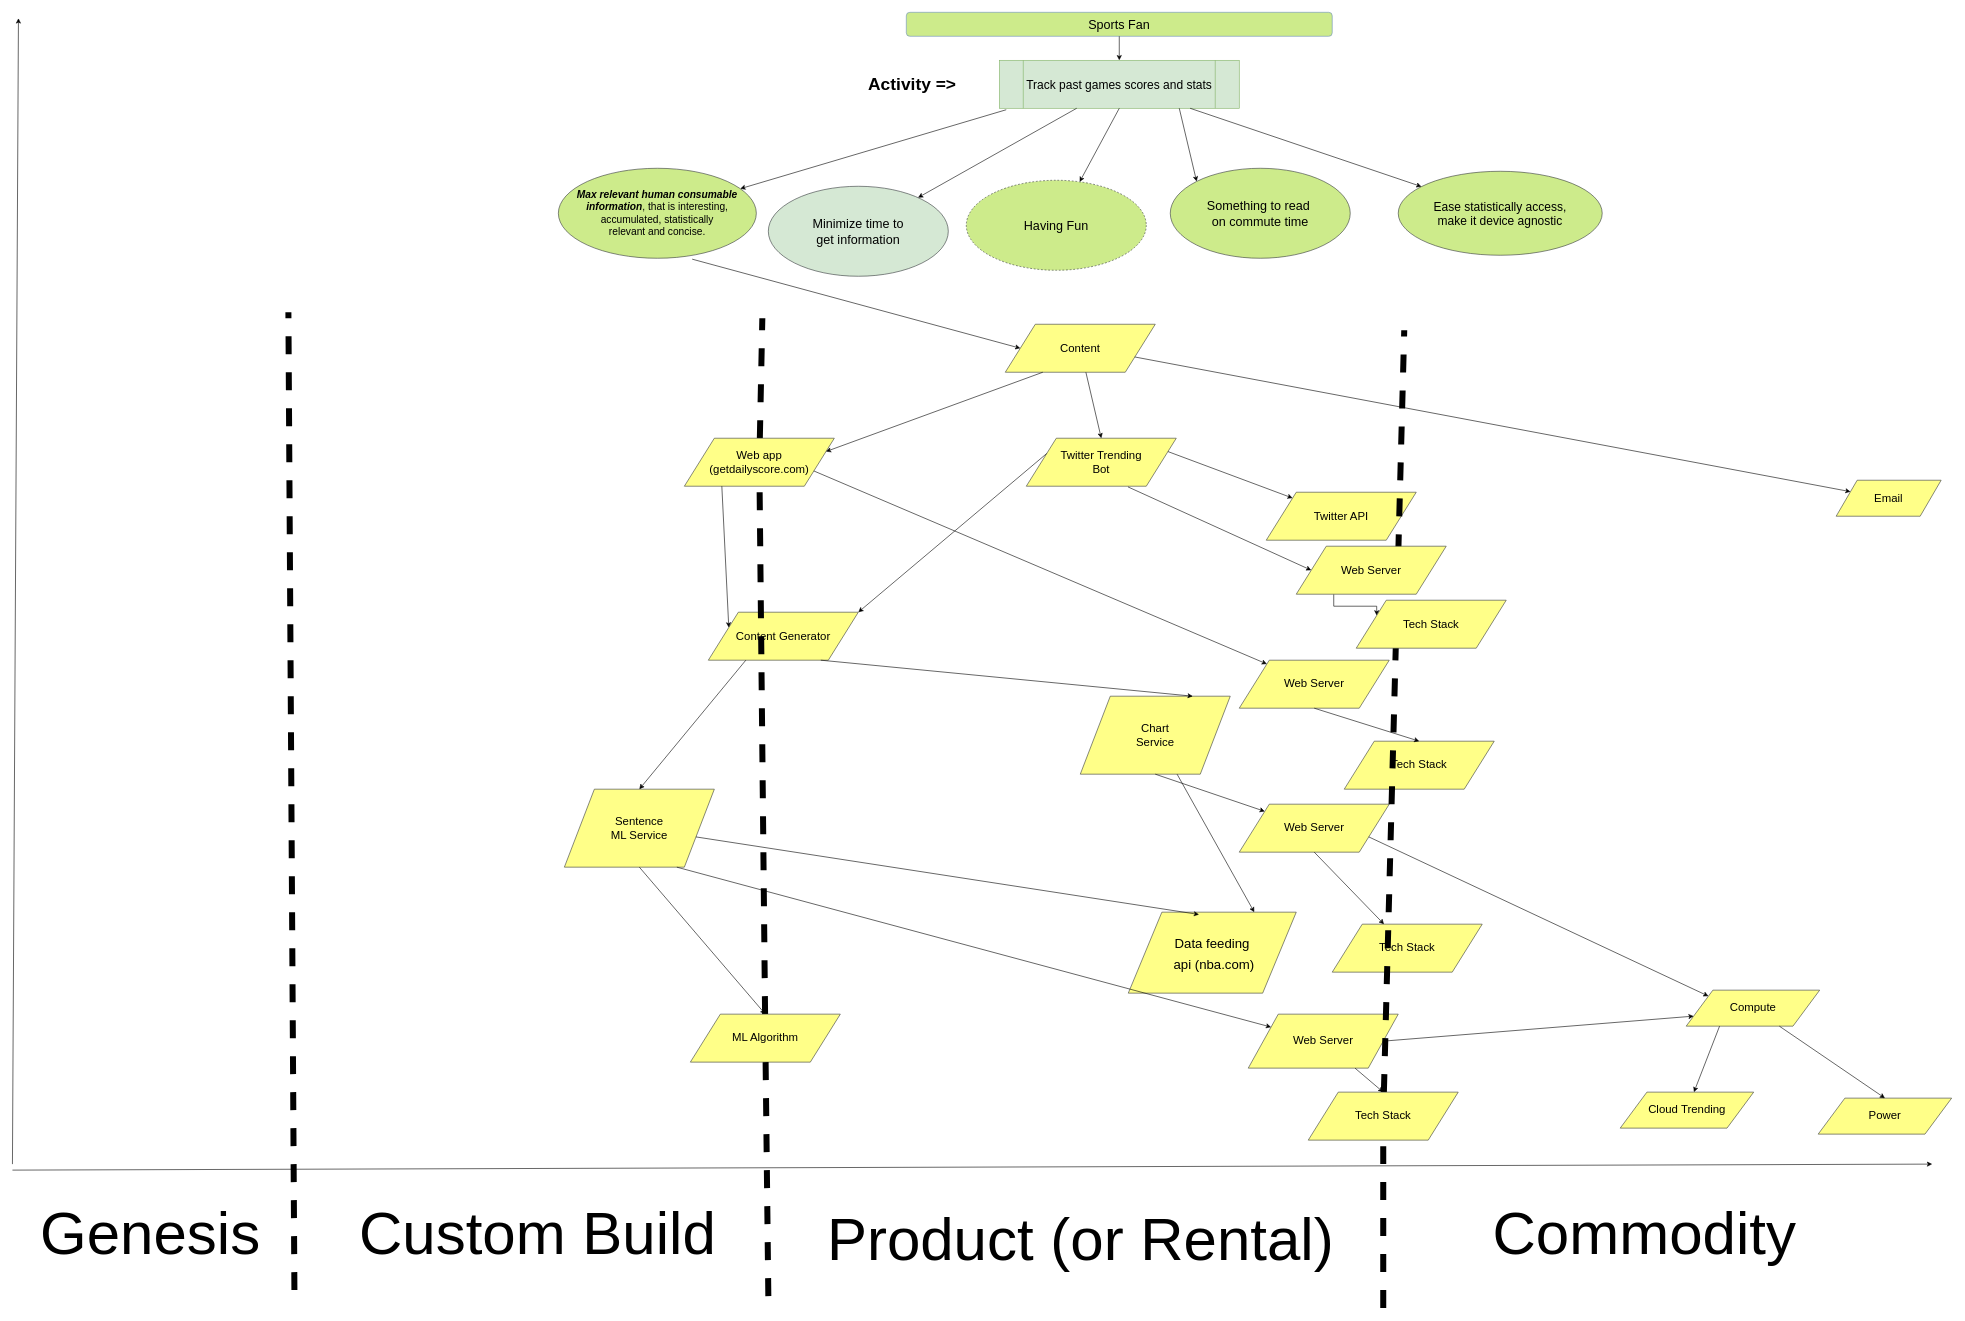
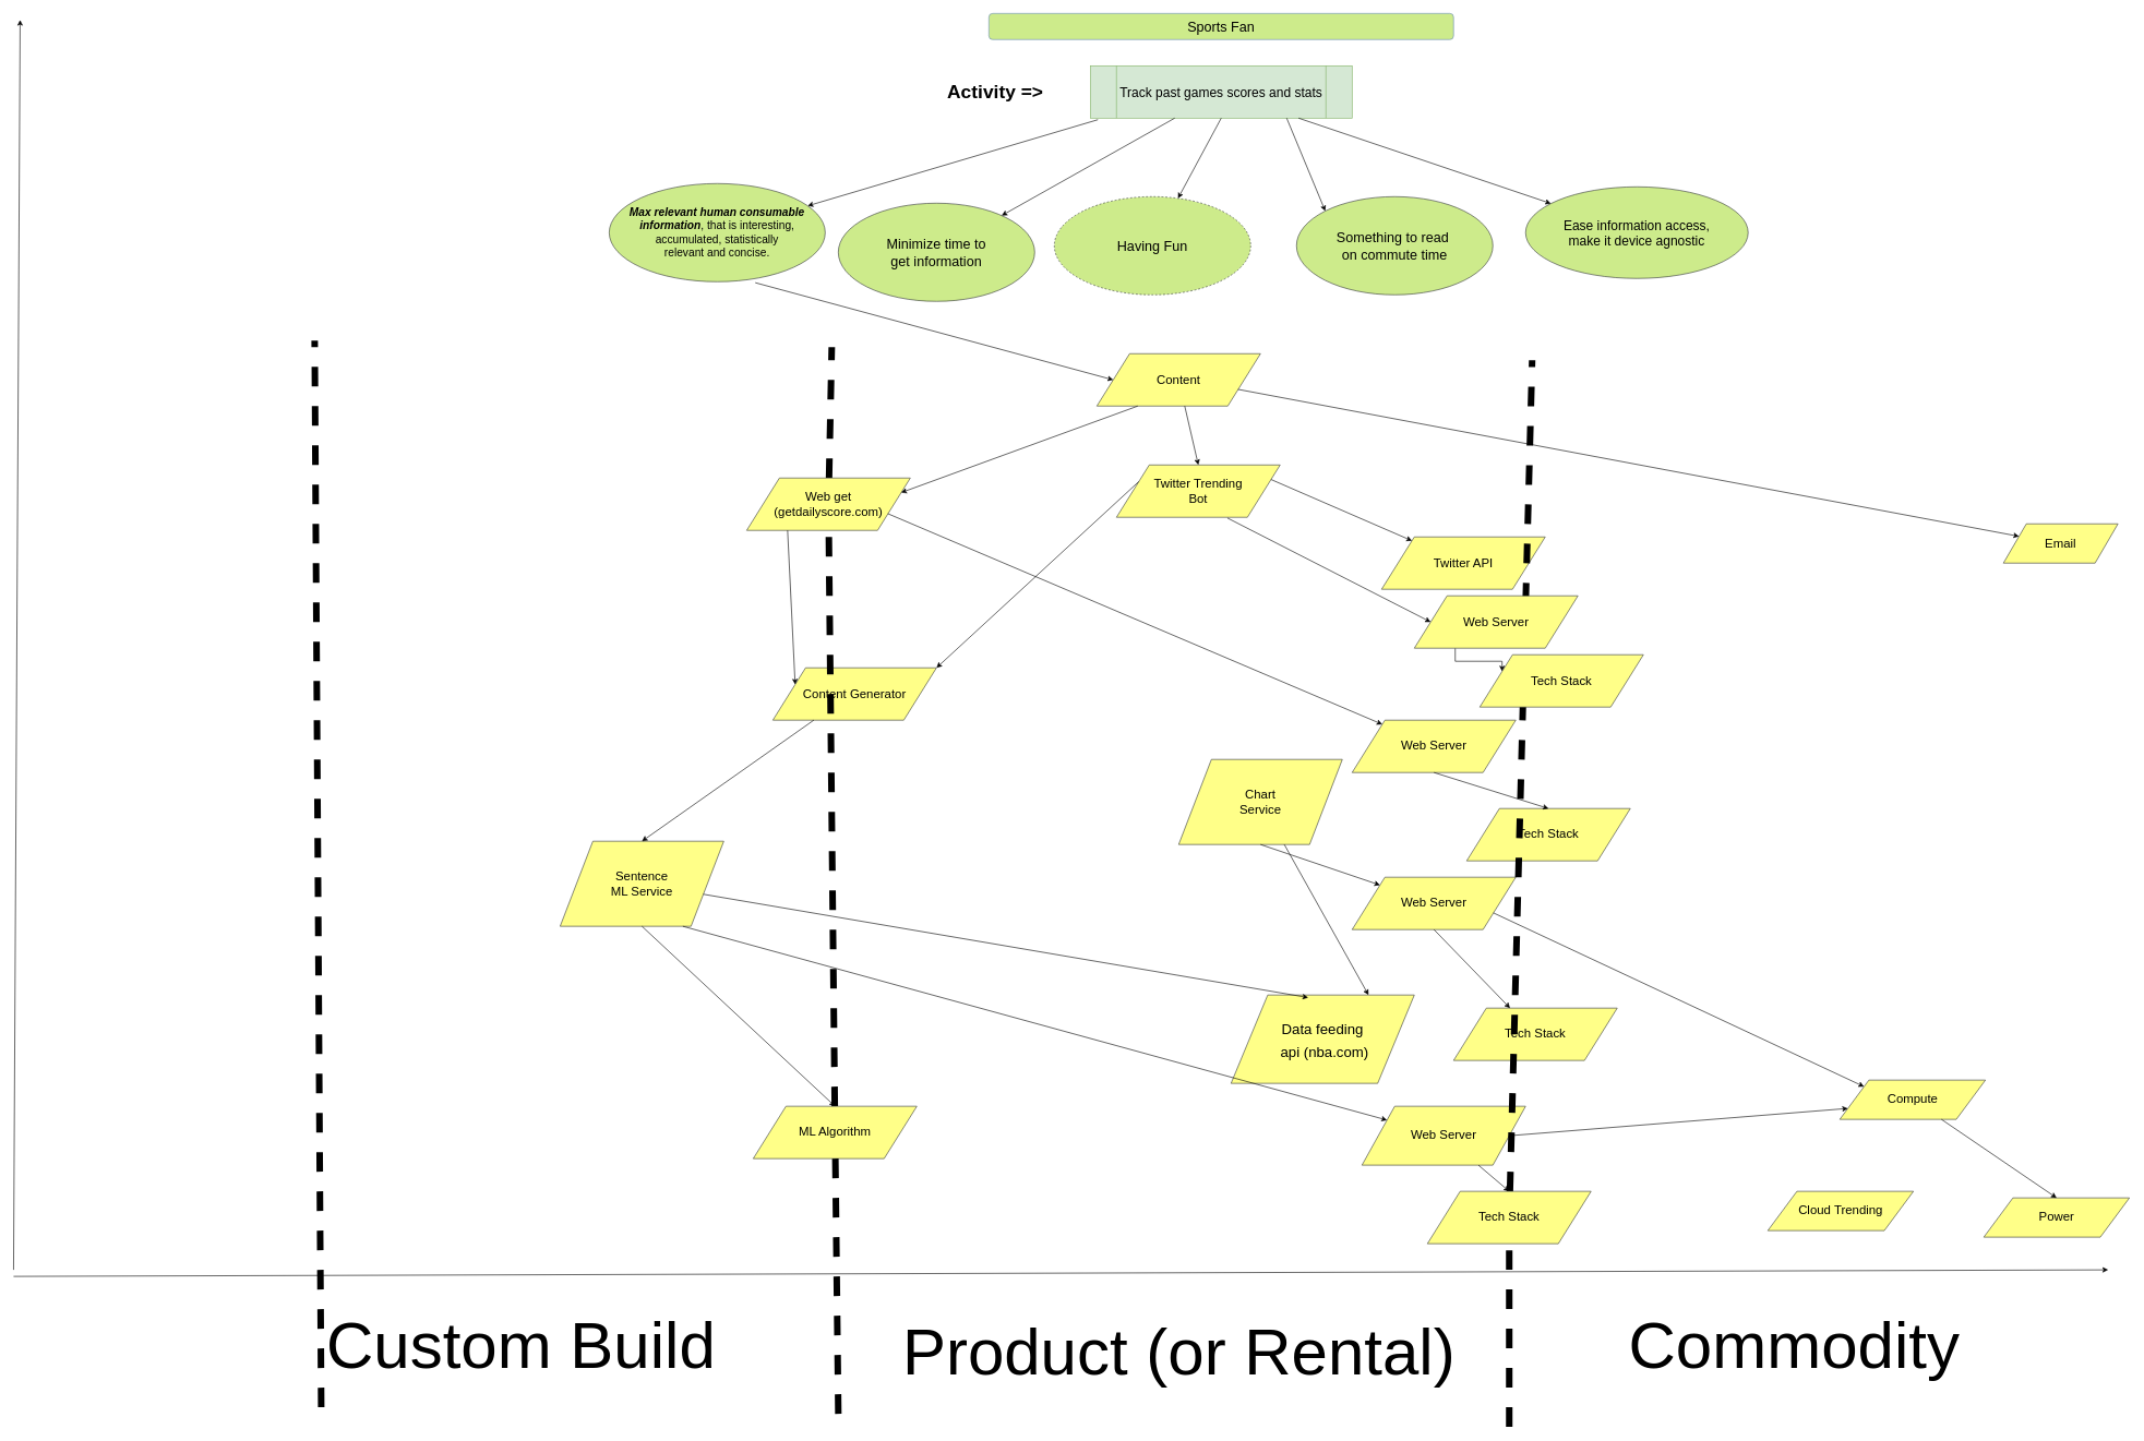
- <mxCell id="11" value="" style="endArrow=classic;html=1;fontSize=19;" parent="1" source="2" target="4" edge="1"><mxGeometry width="50" height="50" relative="1" as="geometry"><mxPoint x="1120" y="420" as="sourcePoint" /><mxPoint x="1170" y="370" as="targetPoint" /></mxGeometry></mxCell>
- <mxCell id="15" value="Something to read&amp;nbsp;&lt;br&gt;on commute time" style="ellipse;whiteSpace=wrap;html=1;fillColor=#cdeb8b;strokeColor=#36393d;fontSize=21;" parent="1" vertex="1"><mxGeometry x="1950" y="280" width="300" height="150" as="geometry" /></mxCell>
+ <mxCell id="15" value="Something to read&amp;nbsp;&lt;br&gt;on commute time" style="ellipse;whiteSpace=wrap;html=1;fillColor=#cdeb8b;strokeColor=#36393d;fontSize=21;" parent="1" vertex="1"><mxGeometry x="1980" y="300" width="300" height="150" as="geometry" /></mxCell>
- <mxCell id="7" value="Ease statistically access, &lt;br&gt;make it device agnostic" style="ellipse;whiteSpace=wrap;html=1;fillColor=#cdeb8b;strokeColor=#36393d;fontSize=20;" parent="1" vertex="1"><mxGeometry x="2330" y="285" width="340" height="140" as="geometry" /></mxCell>
+ <mxCell id="7" value="Ease information access, &lt;br&gt;make it device agnostic" style="ellipse;whiteSpace=wrap;html=1;fillColor=#cdeb8b;strokeColor=#36393d;fontSize=20;" parent="1" vertex="1"><mxGeometry x="2330" y="285" width="340" height="140" as="geometry" /></mxCell>
- <mxCell id="6" value="Minimize time to &lt;br&gt;get information" style="ellipse;whiteSpace=wrap;html=1;fillColor=#d5e8d4;strokeColor=#36393d;fontSize=21;" parent="1" vertex="1"><mxGeometry x="1280" y="310" width="300" height="150" as="geometry" /></mxCell>
+ <mxCell id="6" value="Minimize time to &lt;br&gt;get information" style="ellipse;whiteSpace=wrap;html=1;fillColor=#cdeb8b;strokeColor=#36393d;fontSize=21;" parent="1" vertex="1"><mxGeometry x="1280" y="310" width="300" height="150" as="geometry" /></mxCell>
- <mxCell id="56" value="Web app &lt;br&gt;(getdailyscore.com)" style="shape=parallelogram;perimeter=parallelogramPerimeter;whiteSpace=wrap;html=1;fontSize=19;fillColor=#ffff88;strokeColor=#36393d;" parent="1" vertex="1"><mxGeometry x="1140" y="730" width="250" height="80" as="geometry" /></mxCell>
+ <mxCell id="56" value="Web get &lt;br&gt;(getdailyscore.com)" style="shape=parallelogram;perimeter=parallelogramPerimeter;whiteSpace=wrap;html=1;fontSize=19;fillColor=#ffff88;strokeColor=#36393d;" parent="1" vertex="1"><mxGeometry x="1140" y="730" width="250" height="80" as="geometry" /></mxCell>
- <mxCell id="29" value="Twitter Trending&lt;br&gt;Bot" style="shape=parallelogram;perimeter=parallelogramPerimeter;whiteSpace=wrap;html=1;fontSize=19;fillColor=#ffff88;strokeColor=#36393d;" parent="1" vertex="1"><mxGeometry x="1710" y="730" width="250" height="80" as="geometry" /></mxCell>
+ <mxCell id="29" value="Twitter Trending&lt;br&gt;Bot" style="shape=parallelogram;perimeter=parallelogramPerimeter;whiteSpace=wrap;html=1;fontSize=19;fillColor=#ffff88;strokeColor=#36393d;" parent="1" vertex="1"><mxGeometry x="1705" y="710" width="250" height="80" as="geometry" /></mxCell>
- <mxCell id="34" value="" style="endArrow=classic;html=1;exitX=0.75;exitY=1;exitDx=0;exitDy=0;entryX=0.75;entryY=0;entryDx=0;entryDy=0;" parent="1" source="19" target="20" edge="1"><mxGeometry width="50" height="50" relative="1" as="geometry"><mxPoint x="1350" y="930" as="sourcePoint" /><mxPoint x="1400" y="880" as="targetPoint" /></mxGeometry></mxCell>
- <mxCell id="27" value="Sentence &lt;br&gt;ML Service" style="shape=parallelogram;perimeter=parallelogramPerimeter;whiteSpace=wrap;html=1;fontSize=19;fillColor=#ffff88;strokeColor=#36393d;" parent="1" vertex="1"><mxGeometry x="940" y="1315" width="250" height="130" as="geometry" /></mxCell>
+ <mxCell id="27" value="Sentence &lt;br&gt;ML Service" style="shape=parallelogram;perimeter=parallelogramPerimeter;whiteSpace=wrap;html=1;fontSize=19;fillColor=#ffff88;strokeColor=#36393d;" parent="1" vertex="1"><mxGeometry x="855" y="1285" width="250" height="130" as="geometry" /></mxCell>
- <mxCell id="43" value="" style="endArrow=classic;html=1;exitX=0.25;exitY=1;exitDx=0;exitDy=0;" parent="1" source="25" target="42" edge="1"><mxGeometry width="50" height="50" relative="1" as="geometry"><mxPoint x="2000" y="1770" as="sourcePoint" /><mxPoint x="2050" y="1720" as="targetPoint" /></mxGeometry></mxCell>
- <mxCell id="49" value="Genesis" style="text;html=1;strokeColor=none;fillColor=none;align=center;verticalAlign=middle;whiteSpace=wrap;rounded=0;fontSize=100;" vertex="1" parent="1"><mxGeometry x="50" y="1980" width="400" height="150" as="geometry" /></mxCell>
- <mxCell id="50" value="Custom Build" style="text;html=1;align=center;verticalAlign=middle;resizable=0;points=[];autosize=1;fontSize=100;" vertex="1" parent="1"><mxGeometry x="590" y="1990" width="610" height="130" as="geometry" /></mxCell>
+ <mxCell id="50" value="Custom Build" style="text;html=1;align=center;verticalAlign=middle;resizable=0;points=[];autosize=1;fontSize=100;" vertex="1" parent="1"><mxGeometry x="490" y="1990" width="610" height="130" as="geometry" /></mxCell>
